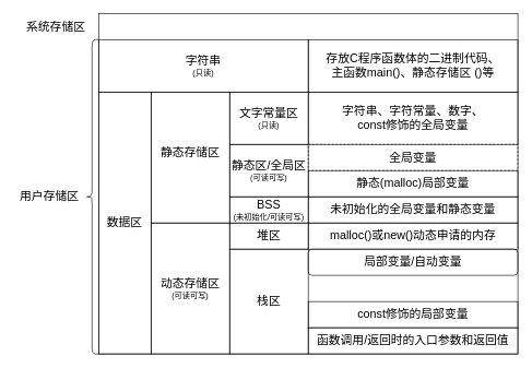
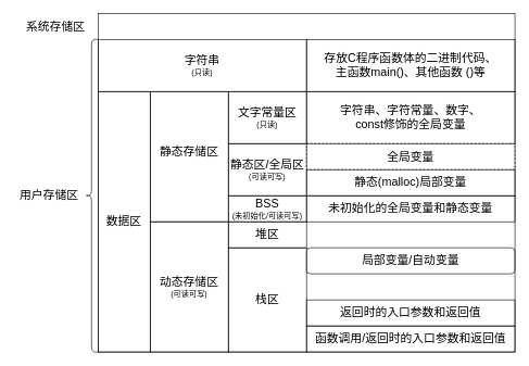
- <mxCell id="18" value="&lt;font style=&quot;font-size: 18px;&quot;&gt;存放C程序函数体的二进制代码、&lt;br&gt;主函数main()、静态存储区 ()等&lt;br&gt;&lt;/font&gt;" style="rounded=0;whiteSpace=wrap;html=1;fillColor=none;align=center;" parent="1" vertex="1"><mxGeometry x="470" y="60" width="320" height="80" as="geometry" /></mxCell>
+ <mxCell id="18" value="&lt;font style=&quot;font-size: 18px;&quot;&gt;存放C程序函数体的二进制代码、&lt;br&gt;主函数main()、其他函数 ()等&lt;br&gt;&lt;/font&gt;" style="rounded=0;whiteSpace=wrap;html=1;fillColor=none;align=center;" parent="1" vertex="1"><mxGeometry x="470" y="60" width="320" height="80" as="geometry" /></mxCell>
- <mxCell id="16" value="&lt;span style=&quot;font-size: 18px;&quot;&gt;malloc()或new()&lt;/span&gt;&lt;font style=&quot;font-size: 18px;&quot;&gt;动态申请的内存&lt;/font&gt;" style="rounded=0;whiteSpace=wrap;html=1;align=center;fillColor=none;" parent="1" vertex="1"><mxGeometry x="470" y="340" width="320" height="40" as="geometry" /></mxCell>
- <mxCell id="19" value="&lt;span style=&quot;font-size: 18px;&quot;&gt;const修饰的局部变量&lt;/span&gt;" style="rounded=0;whiteSpace=wrap;html=1;align=center;fillColor=none;" parent="1" vertex="1"><mxGeometry x="470" y="460" width="320" height="40" as="geometry" /></mxCell>
+ <mxCell id="19" value="&lt;span style=&quot;font-size: 18px;&quot;&gt;返回时的入口参数和返回值&lt;/span&gt;" style="rounded=0;whiteSpace=wrap;html=1;align=center;fillColor=none;" parent="1" vertex="1"><mxGeometry x="470" y="460" width="320" height="40" as="geometry" /></mxCell>
